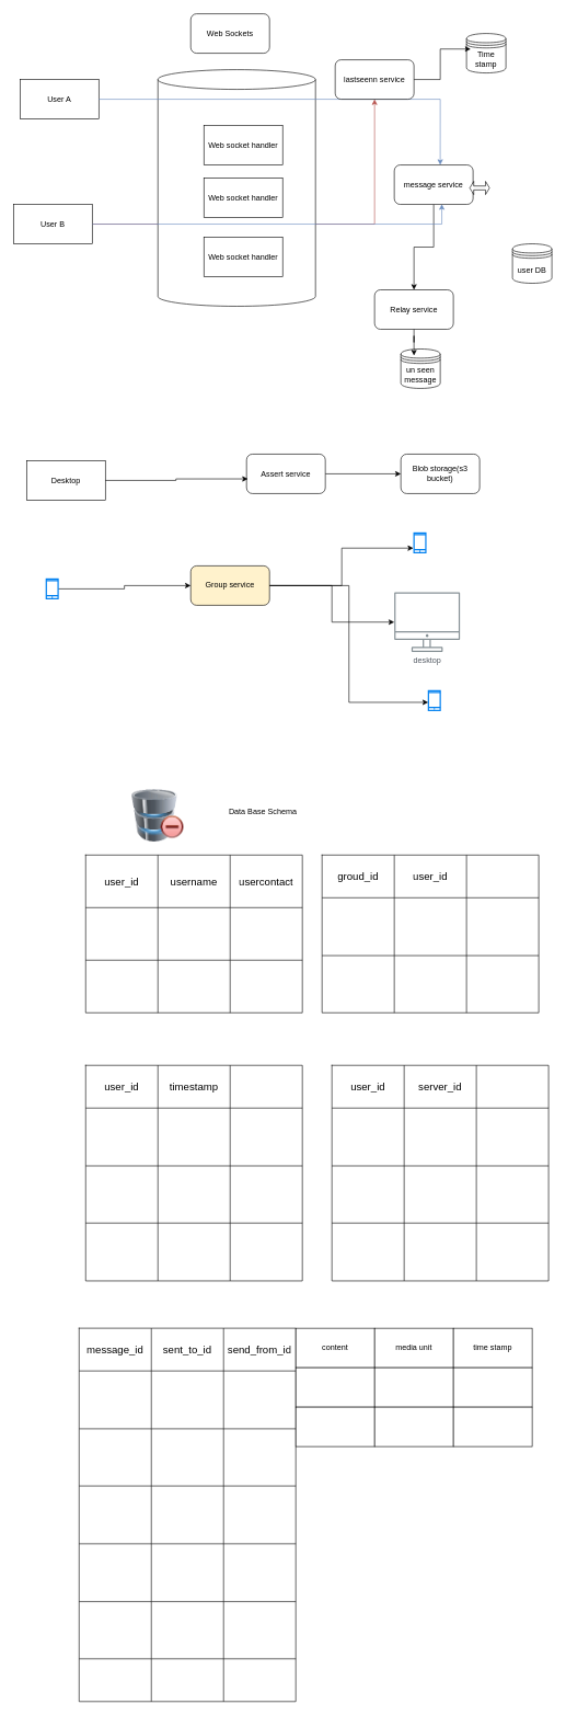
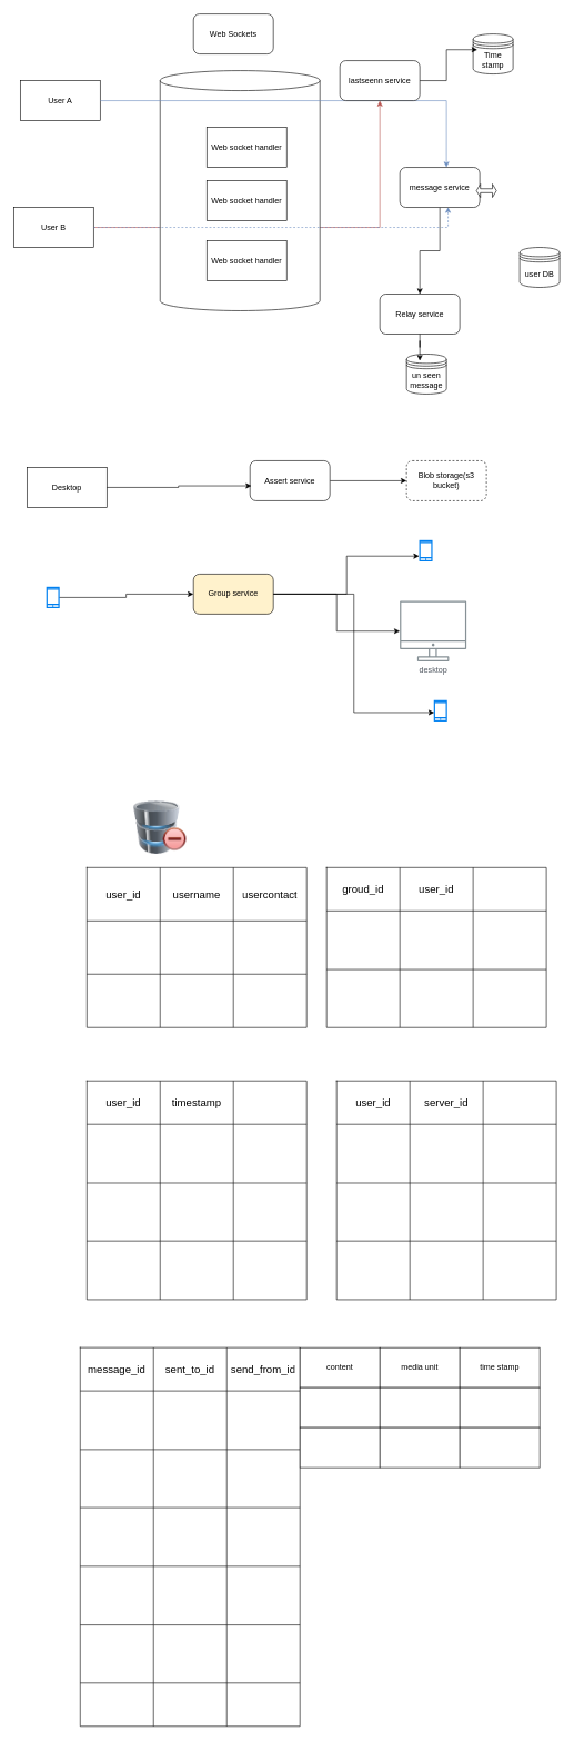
- <mxCell id="14" style="edgeStyle=orthogonalEdgeStyle;rounded=0;orthogonalLoop=1;jettySize=auto;html=1;entryX=0.603;entryY=0.994;entryDx=0;entryDy=0;entryPerimeter=0;fillColor=#dae8fc;strokeColor=#6c8ebf;" edge="1" parent="1" source="4" target="11"><mxGeometry relative="1" as="geometry" /></mxCell>
+ <mxCell id="14" style="edgeStyle=orthogonalEdgeStyle;rounded=0;orthogonalLoop=1;jettySize=auto;html=1;entryX=0.603;entryY=0.994;entryDx=0;entryDy=0;entryPerimeter=0;fillColor=#dae8fc;strokeColor=#6c8ebf;dashed=1;" edge="1" parent="1" source="4" target="11"><mxGeometry relative="1" as="geometry" /></mxCell>
- <mxCell id="26" value="Blob storage(s3 bucket)" style="rounded=1;whiteSpace=wrap;html=1;" vertex="1" parent="1"><mxGeometry x="610" y="690" width="120" height="60" as="geometry" /></mxCell>
+ <mxCell id="26" value="Blob storage(s3 bucket)" style="rounded=1;whiteSpace=wrap;html=1;dashed=1;" vertex="1" parent="1"><mxGeometry x="610" y="690" width="120" height="60" as="geometry" /></mxCell>
- <mxCell id="37" value="Data Base Schema" style="text;html=1;align=center;verticalAlign=middle;whiteSpace=wrap;rounded=0;" vertex="1" parent="1"><mxGeometry x="320" y="1220" width="160" height="30" as="geometry" /></mxCell>
